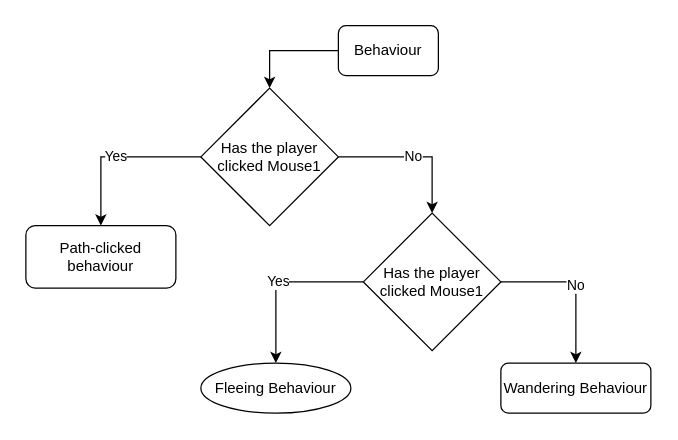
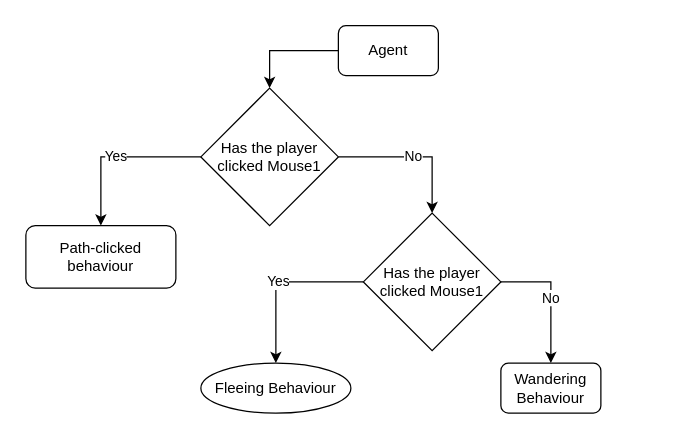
- <mxCell id="3" value="Behaviour" style="rounded=1;whiteSpace=wrap;html=1;" vertex="1" parent="1"><mxGeometry x="270" y="20" width="80" height="40" as="geometry" /></mxCell>
+ <mxCell id="3" value="Agent" style="rounded=1;whiteSpace=wrap;html=1;" vertex="1" parent="1"><mxGeometry x="270" y="20" width="80" height="40" as="geometry" /></mxCell>
- <mxCell id="12" value="Wandering Behaviour" style="rounded=1;whiteSpace=wrap;html=1;" vertex="1" parent="1"><mxGeometry x="400" y="290" width="120" height="40" as="geometry" /></mxCell>
+ <mxCell id="12" value="Wandering Behaviour" style="rounded=1;whiteSpace=wrap;html=1;" vertex="1" parent="1"><mxGeometry x="400" y="290" width="80" height="40" as="geometry" /></mxCell>
